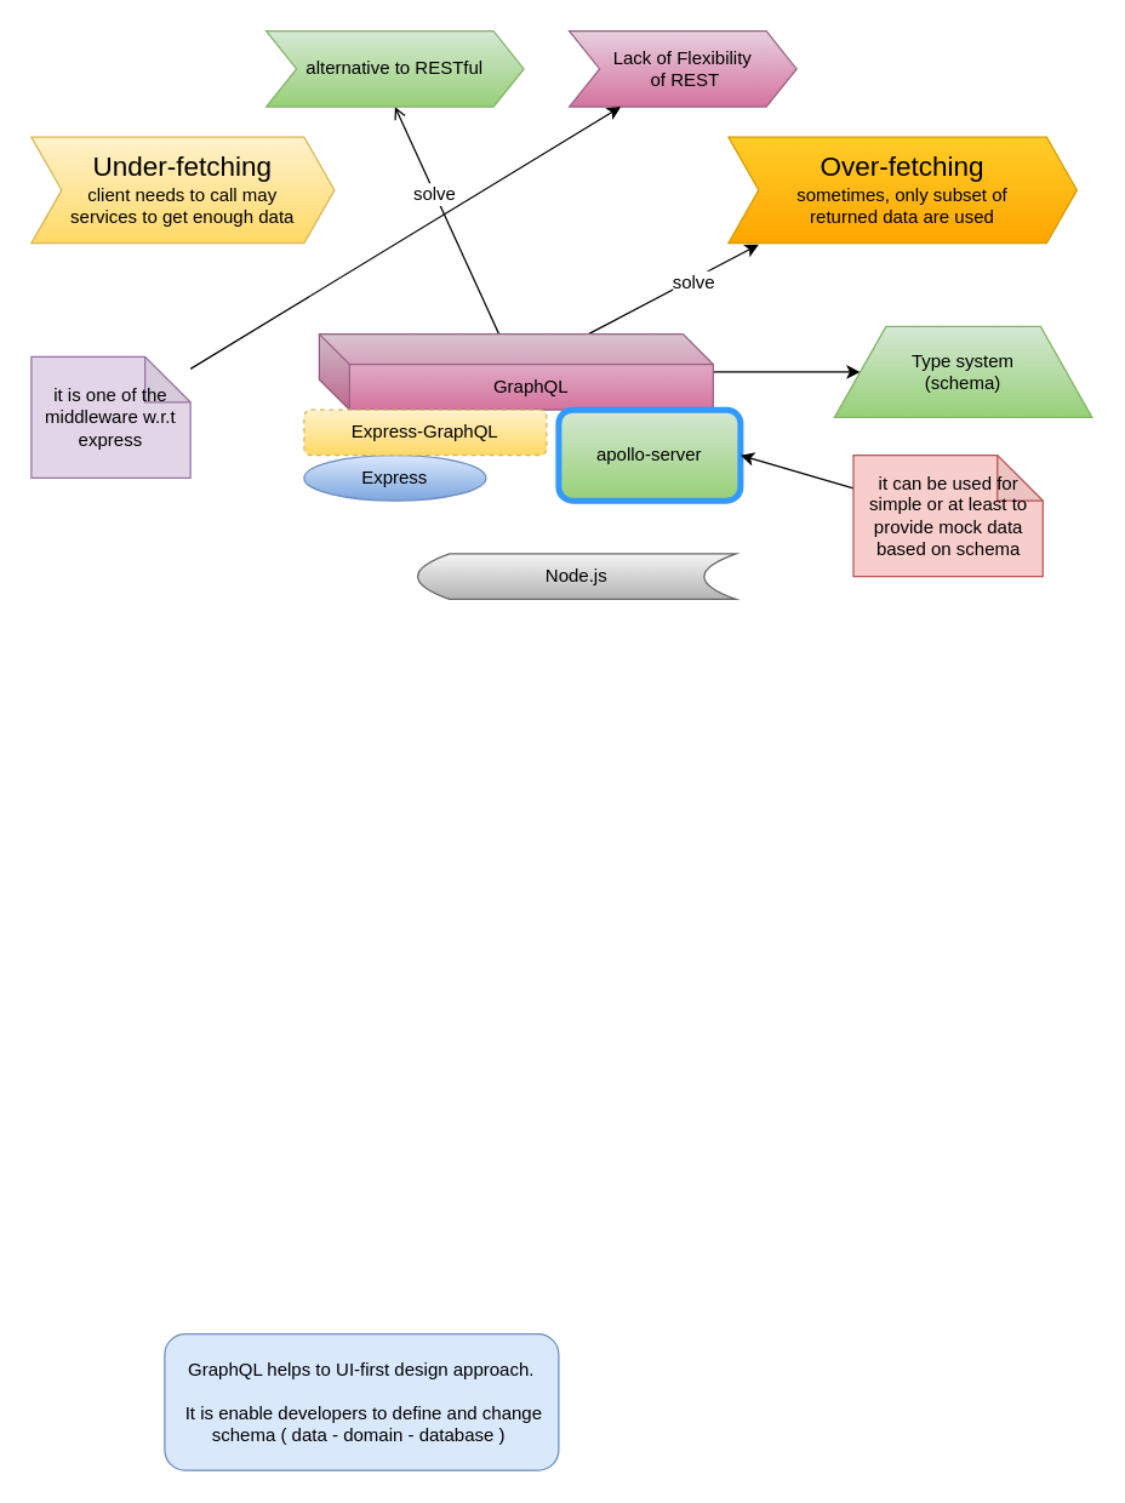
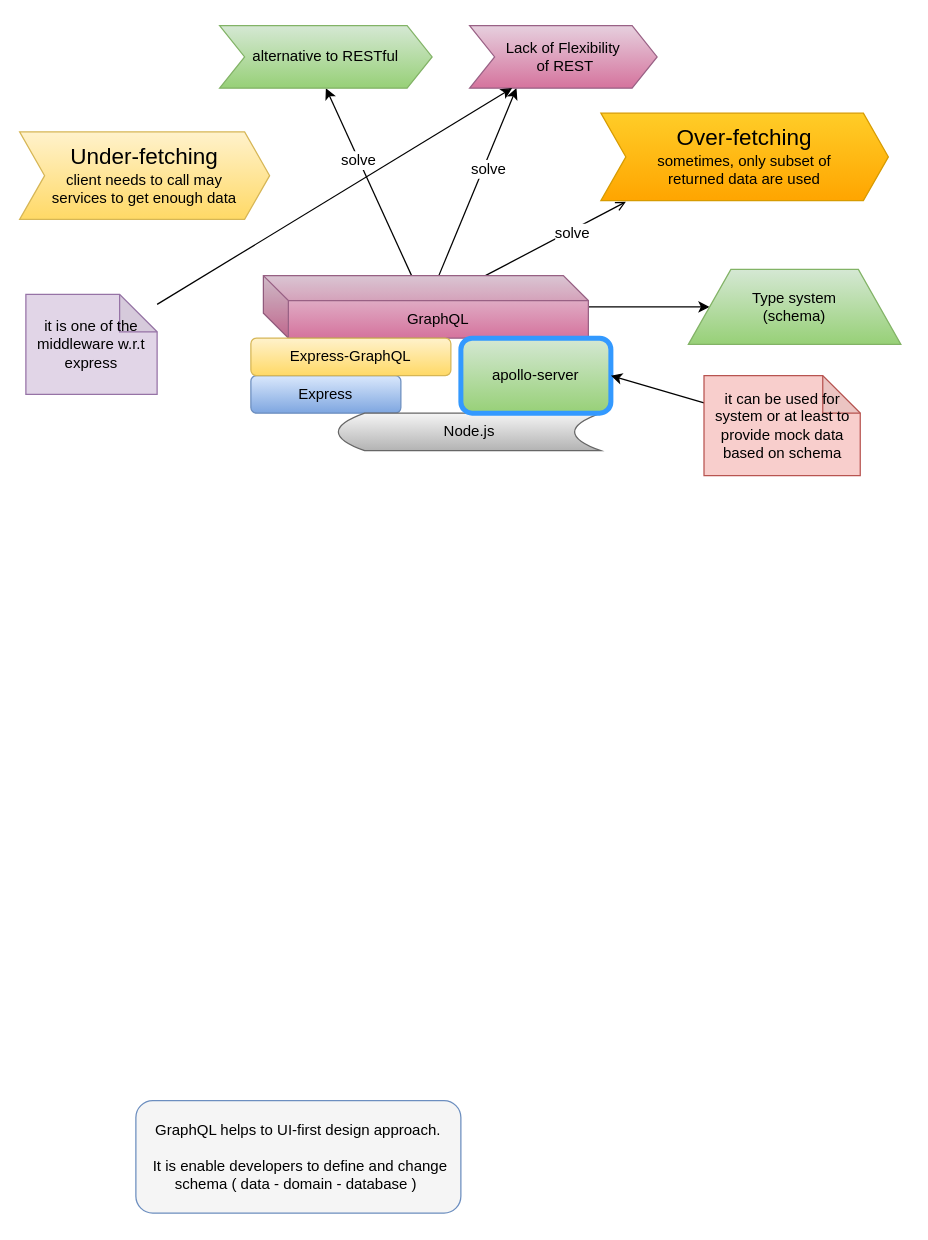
- <mxCell id="5" style="edgeStyle=none;rounded=0;orthogonalLoop=1;jettySize=auto;html=1;entryX=0.5;entryY=1;entryDx=0;entryDy=0;endArrow=open;" parent="1" source="10" target="14" edge="1"><mxGeometry relative="1" as="geometry" /></mxCell>
+ <mxCell id="5" style="edgeStyle=none;rounded=0;orthogonalLoop=1;jettySize=auto;html=1;entryX=0.5;entryY=1;entryDx=0;entryDy=0;" parent="1" source="10" target="14" edge="1"><mxGeometry relative="1" as="geometry" /></mxCell>
- <mxCell id="15" value="&lt;font style=&quot;font-size: 18px&quot;&gt;Under-fetching&lt;/font&gt;&lt;br&gt;client needs to call may &lt;br&gt;services to get enough data" style="shape=step;perimeter=stepPerimeter;whiteSpace=wrap;html=1;fixedSize=1;gradientColor=#ffd966;fillColor=#fff2cc;strokeColor=#d6b656;" parent="1" vertex="1"><mxGeometry x="20" y="90" width="200" height="70" as="geometry" /></mxCell>
+ <mxCell id="15" value="&lt;font style=&quot;font-size: 18px&quot;&gt;Under-fetching&lt;/font&gt;&lt;br&gt;client needs to call may &lt;br&gt;services to get enough data" style="shape=step;perimeter=stepPerimeter;whiteSpace=wrap;html=1;fixedSize=1;gradientColor=#ffd966;fillColor=#fff2cc;strokeColor=#d6b656;" parent="1" vertex="1"><mxGeometry x="15" y="105" width="200" height="70" as="geometry" /></mxCell>
+ <mxCell id="7" style="edgeStyle=none;rounded=0;orthogonalLoop=1;jettySize=auto;html=1;entryX=0.25;entryY=1;entryDx=0;entryDy=0;" parent="1" source="10" target="13" edge="1"><mxGeometry relative="1" as="geometry" /></mxCell>
+ <mxCell id="8" value="solve" style="text;html=1;align=center;verticalAlign=middle;resizable=0;points=[];;labelBackgroundColor=#ffffff;" parent="7" vertex="1" connectable="0"><mxGeometry x="0.156" y="-3" relative="1" as="geometry"><mxPoint as="offset" /></mxGeometry></mxCell>
- <mxCell id="3" style="edgeStyle=none;rounded=0;orthogonalLoop=1;jettySize=auto;html=1;entryX=0.087;entryY=1.014;entryDx=0;entryDy=0;entryPerimeter=0;" parent="1" source="10" target="16" edge="1"><mxGeometry relative="1" as="geometry" /></mxCell>
+ <mxCell id="3" style="edgeStyle=none;rounded=0;orthogonalLoop=1;jettySize=auto;html=1;entryX=0.087;entryY=1.014;entryDx=0;entryDy=0;entryPerimeter=0;endArrow=open;" parent="1" source="10" target="16" edge="1"><mxGeometry relative="1" as="geometry" /></mxCell>
- <mxCell id="11" value="Express-GraphQL" style="rounded=1;whiteSpace=wrap;html=1;gradientColor=#ffd966;fillColor=#fff2cc;strokeColor=#d6b656;dashed=1;" parent="1" vertex="1"><mxGeometry x="200" y="270" width="160" height="30" as="geometry" /></mxCell>
+ <mxCell id="11" value="Express-GraphQL" style="rounded=1;whiteSpace=wrap;html=1;gradientColor=#ffd966;fillColor=#fff2cc;strokeColor=#d6b656;" parent="1" vertex="1"><mxGeometry x="200" y="270" width="160" height="30" as="geometry" /></mxCell>
- <mxCell id="2" value="Express" style="ellipse;whiteSpace=wrap;html=1;gradientColor=#7ea6e0;fillColor=#dae8fc;strokeColor=#6c8ebf;" parent="1" vertex="1"><mxGeometry x="200" y="300" width="120" height="30" as="geometry" /></mxCell>
+ <mxCell id="2" value="Express" style="rounded=1;whiteSpace=wrap;html=1;gradientColor=#7ea6e0;fillColor=#dae8fc;strokeColor=#6c8ebf;" parent="1" vertex="1"><mxGeometry x="200" y="300" width="120" height="30" as="geometry" /></mxCell>
- <mxCell id="23" value="it can be used for simple or at least to provide mock data based on schema" style="shape=note;whiteSpace=wrap;html=1;backgroundOutline=1;darkOpacity=0.05;fillColor=#f8cecc;strokeColor=#b85450;" parent="1" vertex="1"><mxGeometry x="562.5" y="300" width="125" height="80" as="geometry" /></mxCell>
+ <mxCell id="23" value="it can be used for system or at least to provide mock data based on schema" style="shape=note;whiteSpace=wrap;html=1;backgroundOutline=1;darkOpacity=0.05;fillColor=#f8cecc;strokeColor=#b85450;" parent="1" vertex="1"><mxGeometry x="562.5" y="300" width="125" height="80" as="geometry" /></mxCell>
- <mxCell id="12" value="Node.js" style="shape=dataStorage;whiteSpace=wrap;html=1;gradientColor=#b3b3b3;fillColor=#f5f5f5;strokeColor=#666666;" parent="1" vertex="1"><mxGeometry x="275" y="365" width="210" height="30" as="geometry" /></mxCell>
+ <mxCell id="12" value="Node.js" style="shape=dataStorage;whiteSpace=wrap;html=1;gradientColor=#b3b3b3;fillColor=#f5f5f5;strokeColor=#666666;" parent="1" vertex="1"><mxGeometry x="270" y="330" width="210" height="30" as="geometry" /></mxCell>
- <mxCell id="20" value="GraphQL helps to UI-first design approach.&lt;br&gt;&lt;br&gt;&amp;nbsp;It is enable developers to define and change schema ( data - domain - database )&amp;nbsp;" style="rounded=1;whiteSpace=wrap;html=1;fillColor=#dae8fc;strokeColor=#6c8ebf;" parent="1" vertex="1"><mxGeometry x="108" y="880" width="260" height="90" as="geometry" /></mxCell>
+ <mxCell id="20" value="GraphQL helps to UI-first design approach.&lt;br&gt;&lt;br&gt;&amp;nbsp;It is enable developers to define and change schema ( data - domain - database )&amp;nbsp;" style="rounded=1;whiteSpace=wrap;html=1;fillColor=#f5f5f5;strokeColor=#6c8ebf;" parent="1" vertex="1"><mxGeometry x="108" y="880" width="260" height="90" as="geometry" /></mxCell>
